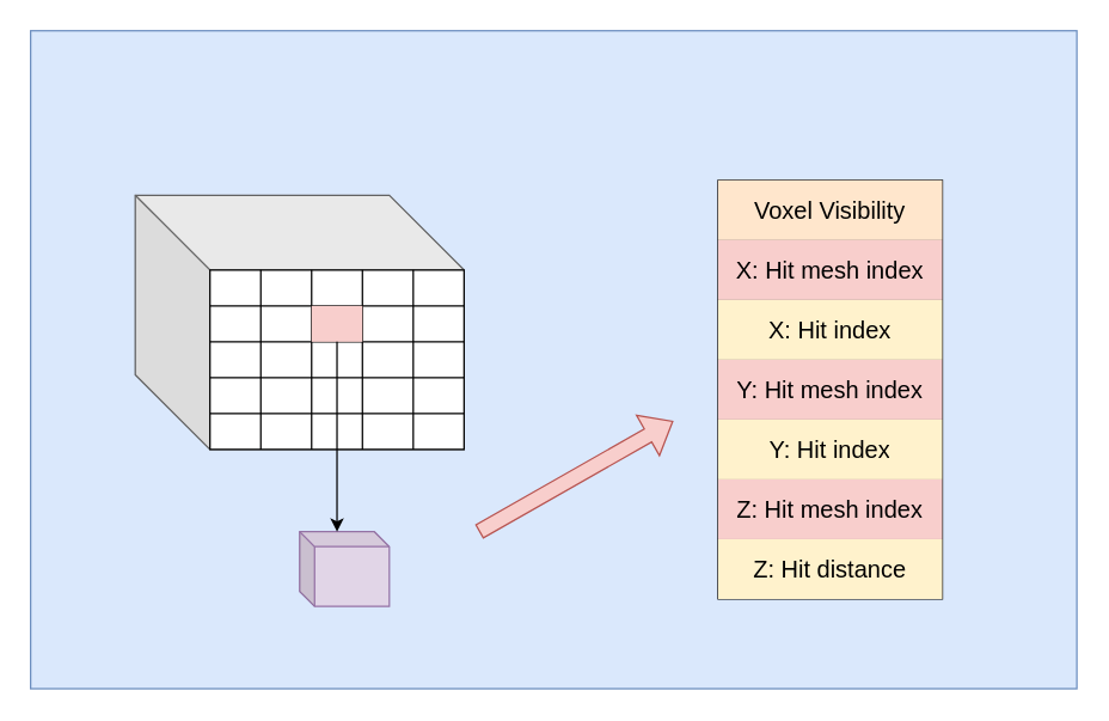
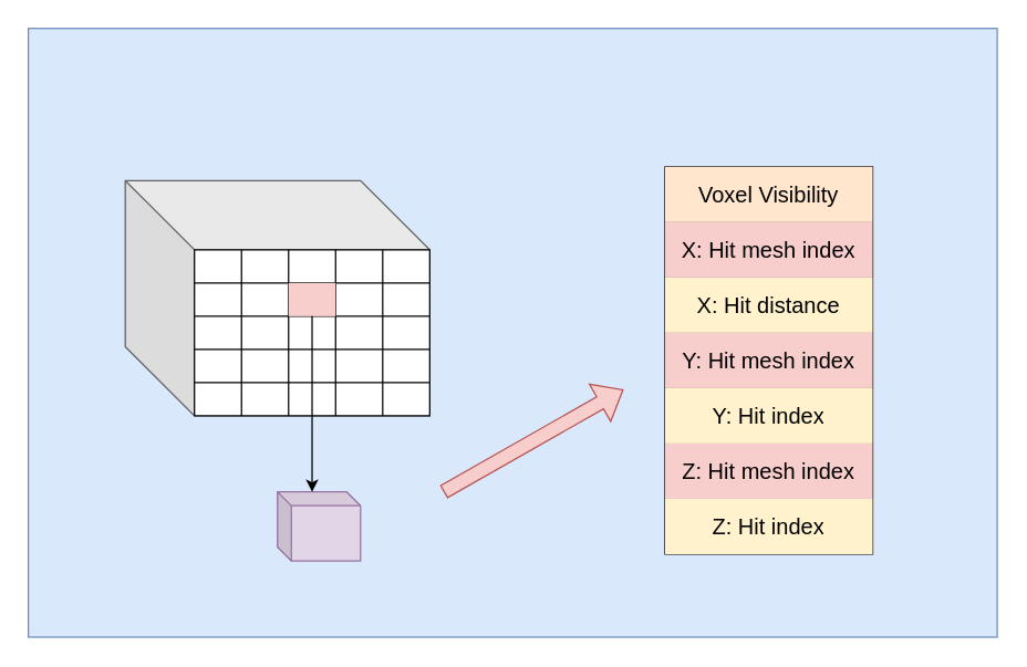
- <mxCell id="43" value="X: Hit index" style="shape=partialRectangle;html=1;whiteSpace=wrap;connectable=0;strokeColor=#d6b656;overflow=hidden;fillColor=#fff2cc;top=0;left=0;bottom=0;right=0;pointerEvents=1;fontSize=16;" vertex="1" parent="42"><mxGeometry width="150" height="40" as="geometry"><mxRectangle width="150" height="40" as="alternateBounds" /></mxGeometry></mxCell>
+ <mxCell id="43" value="X: Hit distance" style="shape=partialRectangle;html=1;whiteSpace=wrap;connectable=0;strokeColor=#d6b656;overflow=hidden;fillColor=#fff2cc;top=0;left=0;bottom=0;right=0;pointerEvents=1;fontSize=16;" vertex="1" parent="42"><mxGeometry width="150" height="40" as="geometry"><mxRectangle width="150" height="40" as="alternateBounds" /></mxGeometry></mxCell>
- <mxCell id="51" value="Z: Hit distance" style="shape=partialRectangle;html=1;whiteSpace=wrap;connectable=0;strokeColor=#d6b656;overflow=hidden;fillColor=#fff2cc;top=0;left=0;bottom=0;right=0;pointerEvents=1;fontSize=16;" vertex="1" parent="50"><mxGeometry width="150" height="40" as="geometry"><mxRectangle width="150" height="40" as="alternateBounds" /></mxGeometry></mxCell>
+ <mxCell id="51" value="Z: Hit index" style="shape=partialRectangle;html=1;whiteSpace=wrap;connectable=0;strokeColor=#d6b656;overflow=hidden;fillColor=#fff2cc;top=0;left=0;bottom=0;right=0;pointerEvents=1;fontSize=16;" vertex="1" parent="50"><mxGeometry width="150" height="40" as="geometry"><mxRectangle width="150" height="40" as="alternateBounds" /></mxGeometry></mxCell>
